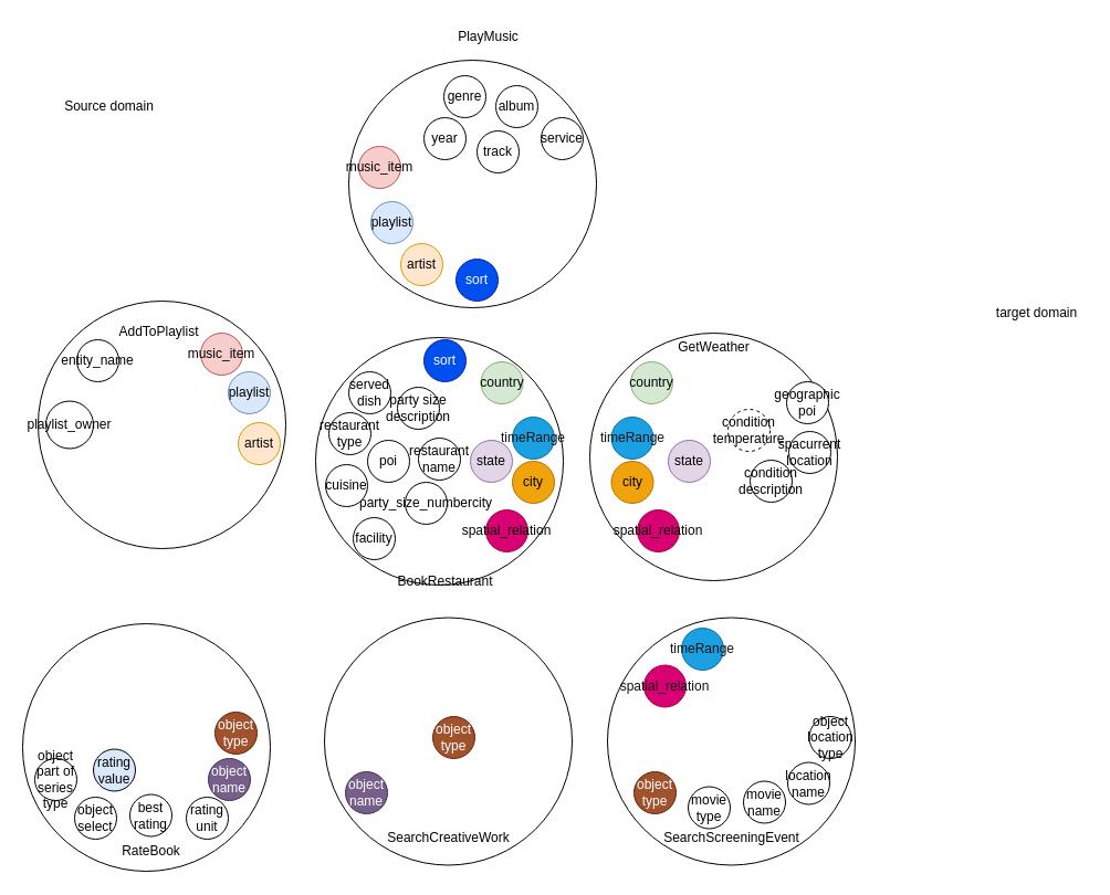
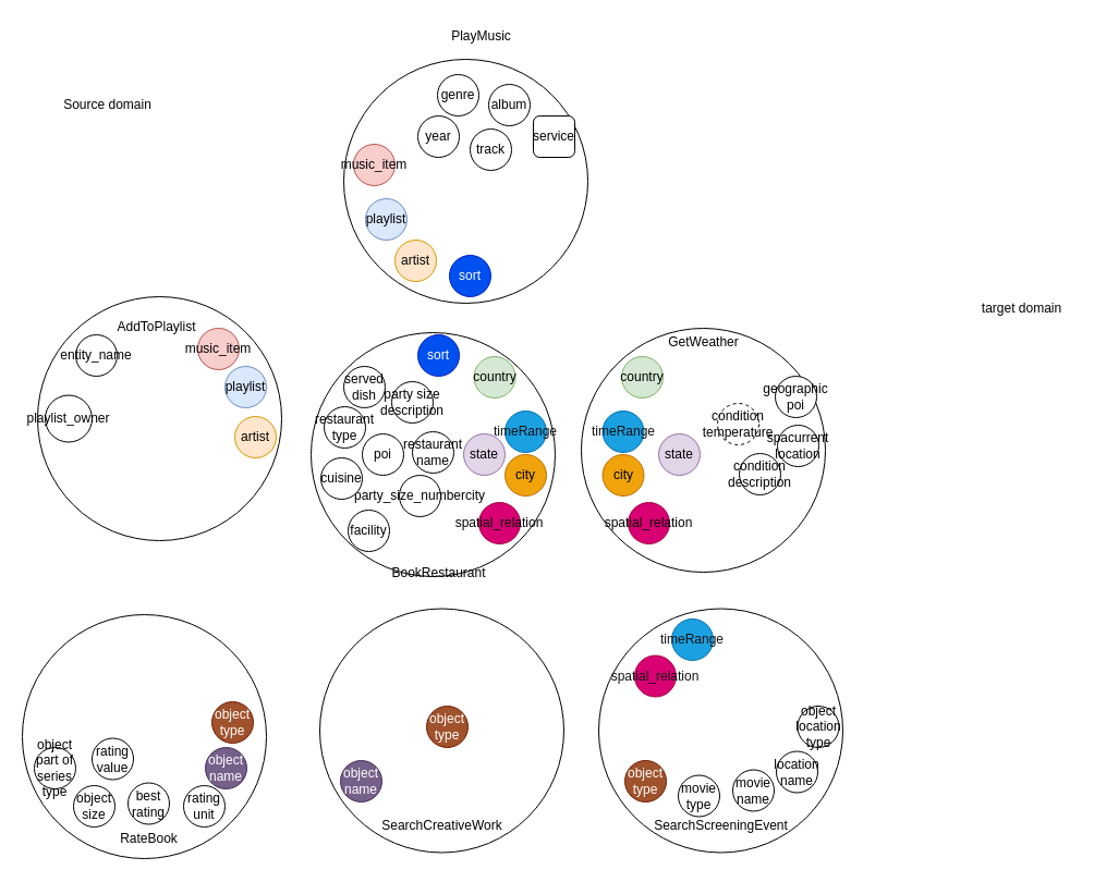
- <mxCell id="50" value="service" style="ellipse;whiteSpace=wrap;html=1;aspect=fixed;" parent="1" vertex="1"><mxGeometry x="489" y="106" width="38" height="38" as="geometry" /></mxCell>
+ <mxCell id="50" value="service" style="whiteSpace=wrap;html=1;aspect=fixed;rounded=1;" parent="1" vertex="1"><mxGeometry x="489" y="106" width="38" height="38" as="geometry" /></mxCell>
- <mxCell id="69" value="rating value" style="ellipse;whiteSpace=wrap;html=1;aspect=fixed;fillColor=#dae8fc;" parent="1" vertex="1"><mxGeometry x="84" y="677.5" width="38" height="38" as="geometry" /></mxCell>
+ <mxCell id="69" value="rating value" style="ellipse;whiteSpace=wrap;html=1;aspect=fixed;" parent="1" vertex="1"><mxGeometry x="84" y="677.5" width="38" height="38" as="geometry" /></mxCell>
- <mxCell id="41" value="object select" style="ellipse;whiteSpace=wrap;html=1;aspect=fixed;" parent="1" vertex="1"><mxGeometry x="67" y="721" width="38" height="38" as="geometry" /></mxCell>
+ <mxCell id="41" value="object size" style="ellipse;whiteSpace=wrap;html=1;aspect=fixed;" parent="1" vertex="1"><mxGeometry x="67" y="721" width="38" height="38" as="geometry" /></mxCell>
